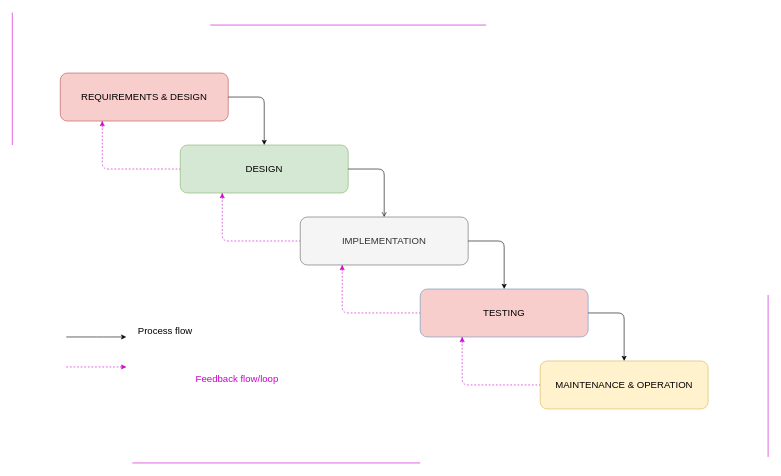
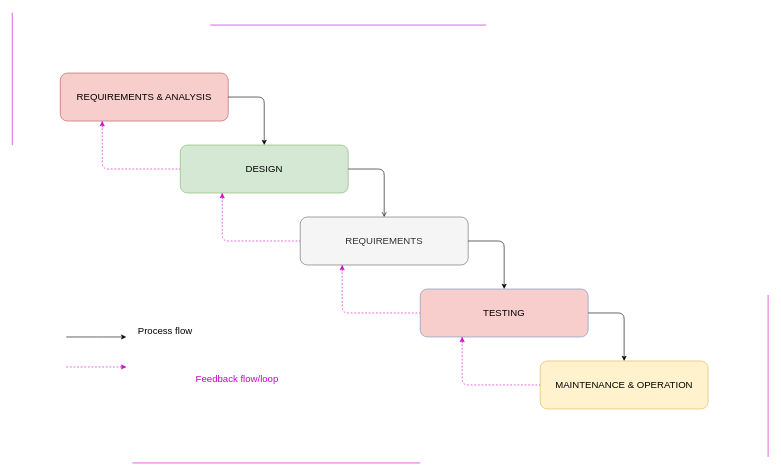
- <mxCell id="2" value="&lt;font style=&quot;font-size: 16px&quot;&gt;REQUIREMENTS &amp;amp; DESIGN&lt;/font&gt;" style="rounded=1;whiteSpace=wrap;html=1;fillColor=#f8cecc;strokeColor=#b85450;" vertex="1" parent="1"><mxGeometry x="100" y="121" width="280" height="80" as="geometry" /></mxCell>
+ <mxCell id="2" value="&lt;font style=&quot;font-size: 16px&quot;&gt;REQUIREMENTS &amp;amp; ANALYSIS&lt;/font&gt;" style="rounded=1;whiteSpace=wrap;html=1;fillColor=#f8cecc;strokeColor=#b85450;" vertex="1" parent="1"><mxGeometry x="100" y="121" width="280" height="80" as="geometry" /></mxCell>
- <mxCell id="4" value="&lt;font style=&quot;font-size: 16px&quot;&gt;IMPLEMENTATION&lt;/font&gt;" style="rounded=1;whiteSpace=wrap;html=1;fillColor=#f5f5f5;strokeColor=#666666;fontColor=#333333;" vertex="1" parent="1"><mxGeometry x="500" y="361" width="280" height="80" as="geometry" /></mxCell>
+ <mxCell id="4" value="&lt;font style=&quot;font-size: 16px&quot;&gt;REQUIREMENTS&lt;/font&gt;" style="rounded=1;whiteSpace=wrap;html=1;fillColor=#f5f5f5;strokeColor=#666666;fontColor=#333333;" vertex="1" parent="1"><mxGeometry x="500" y="361" width="280" height="80" as="geometry" /></mxCell>
